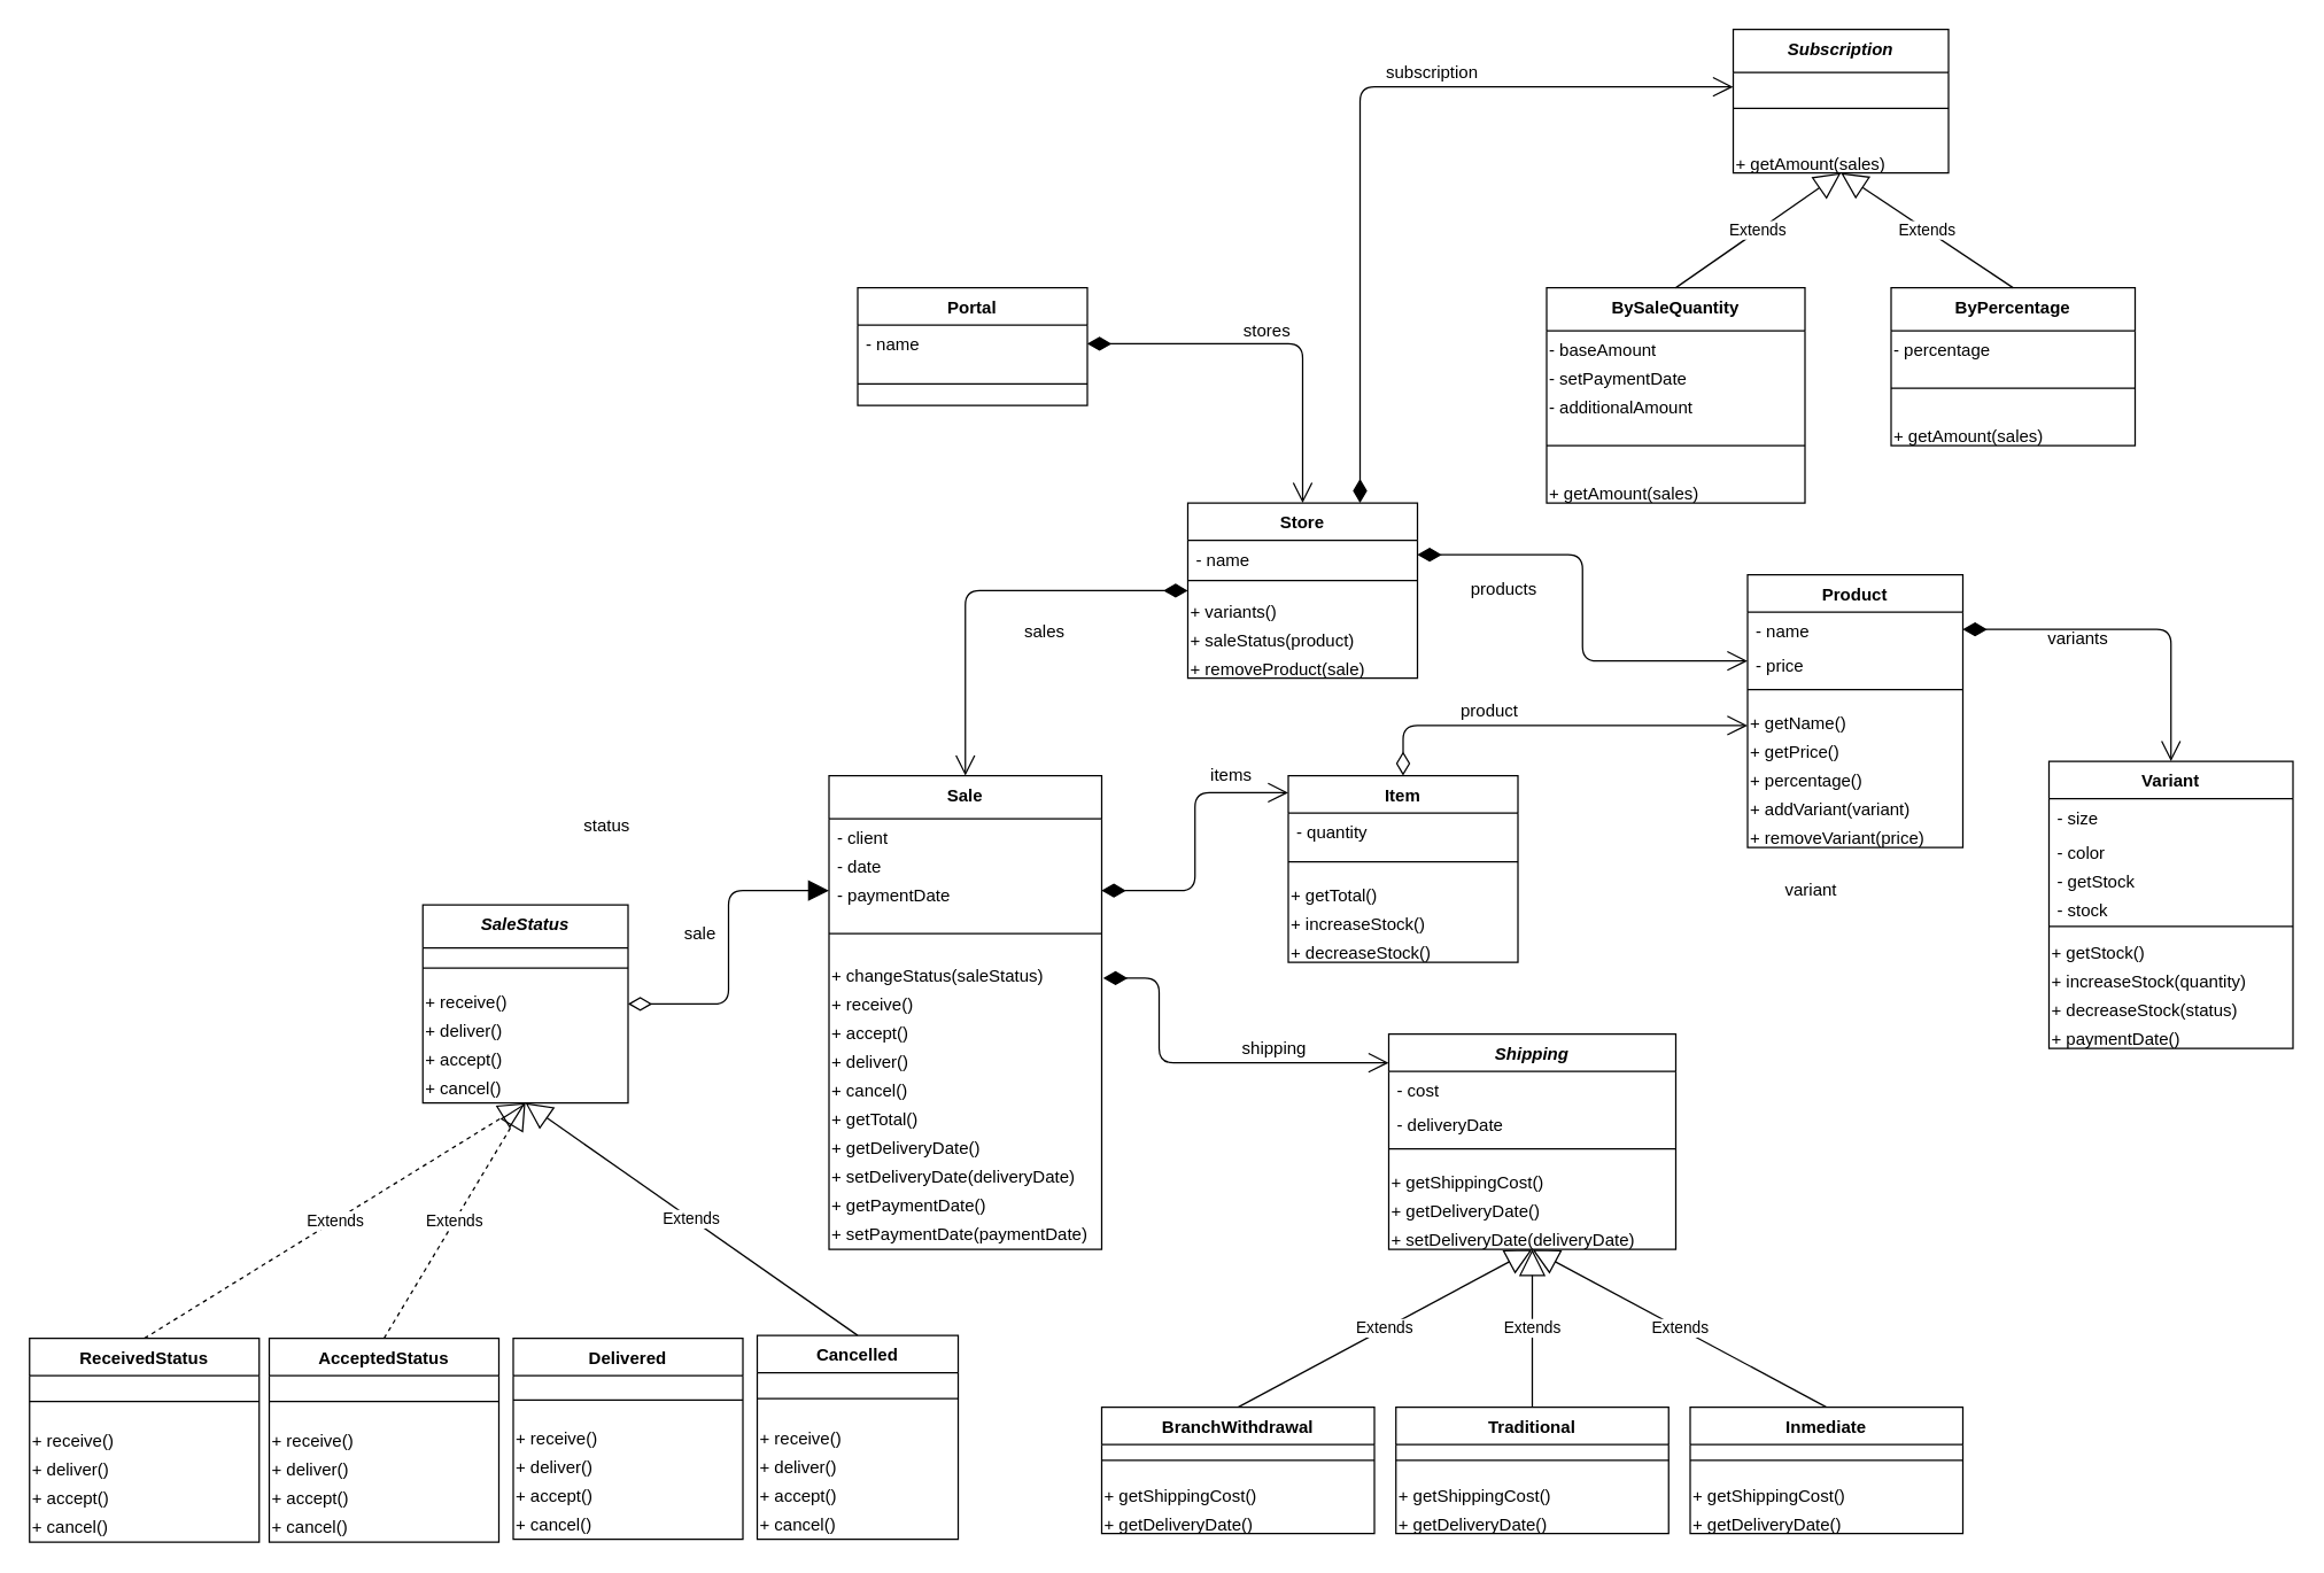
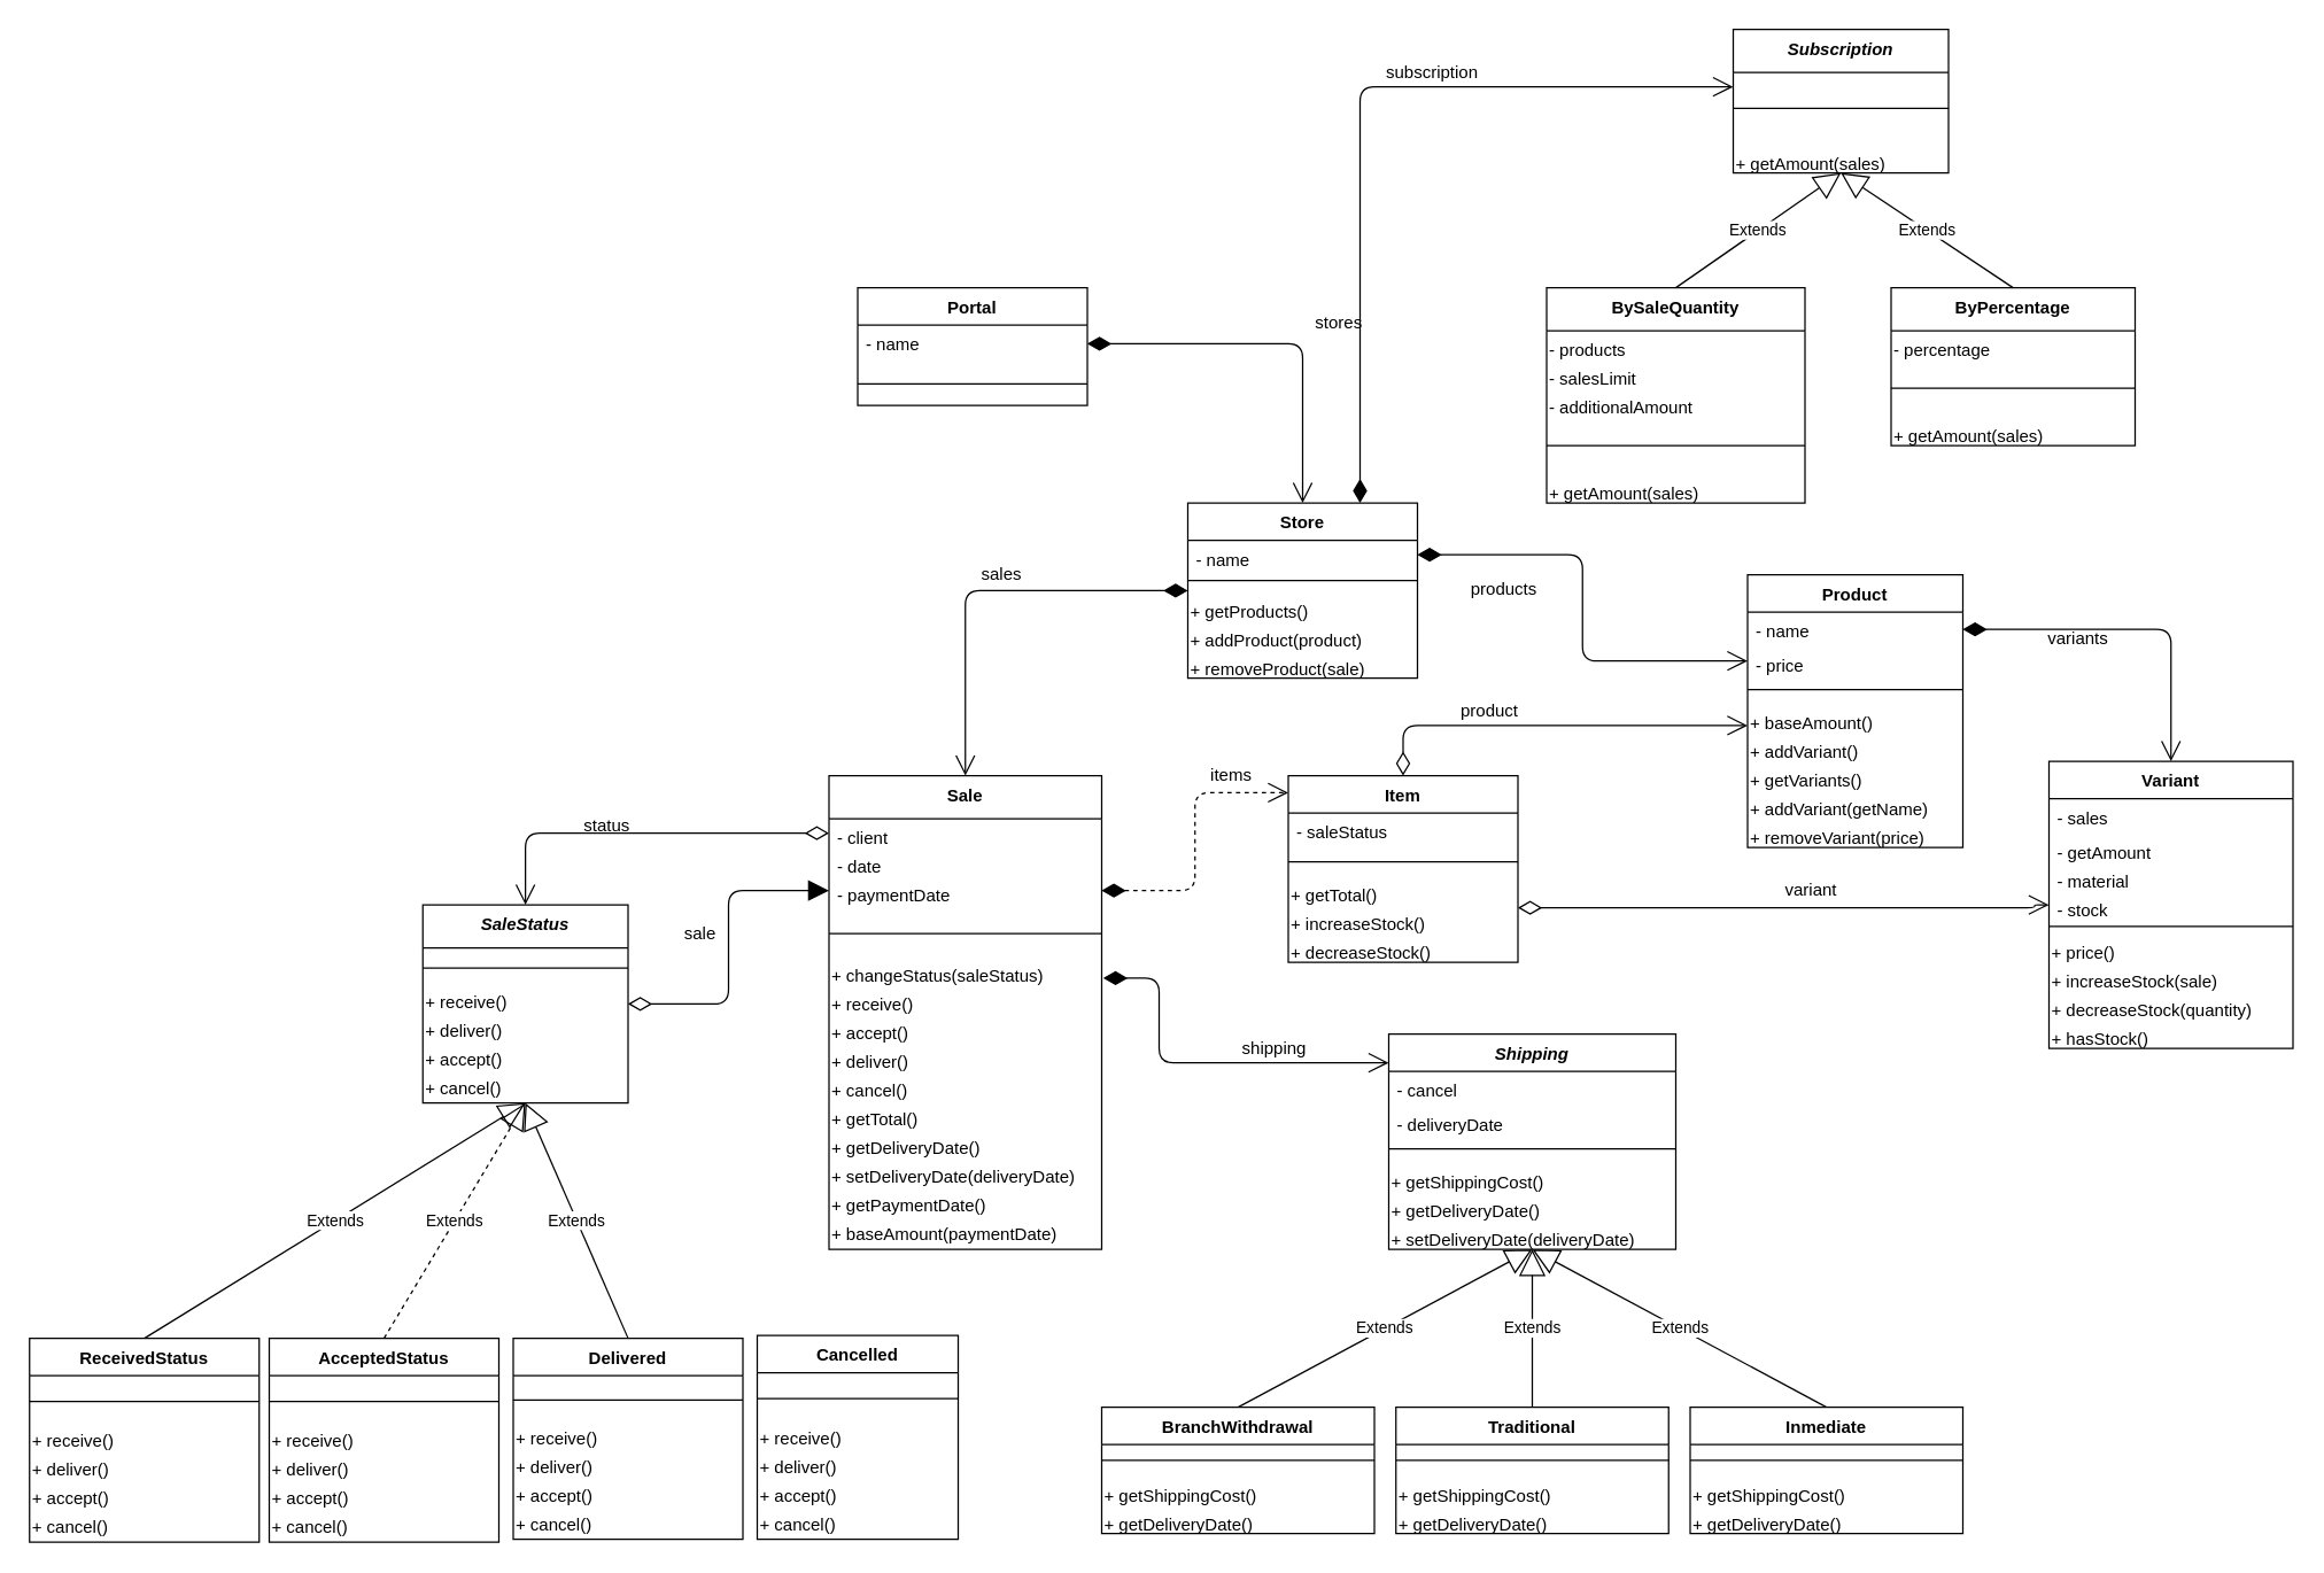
- <mxCell id="118" value="stores" style="text;html=1;align=center;verticalAlign=middle;resizable=0;points=[];autosize=1;strokeColor=none;" parent="1" vertex="1"><mxGeometry x="857" y="220" width="50" height="20" as="geometry" /></mxCell>
+ <mxCell id="118" value="stores" style="text;html=1;align=center;verticalAlign=middle;resizable=0;points=[];autosize=1;strokeColor=none;" parent="1" vertex="1"><mxGeometry x="907" y="215" width="50" height="20" as="geometry" /></mxCell>
- <mxCell id="67" value="- baseAmount" style="text;html=1;align=left;verticalAlign=top;resizable=0;points=[];autosize=1;strokeColor=none;" parent="66" vertex="1"><mxGeometry y="30" width="180" height="20" as="geometry" /></mxCell>
+ <mxCell id="67" value="- products" style="text;html=1;align=left;verticalAlign=top;resizable=0;points=[];autosize=1;strokeColor=none;" parent="66" vertex="1"><mxGeometry y="30" width="180" height="20" as="geometry" /></mxCell>
- <mxCell id="68" value="- setPaymentDate" style="text;html=1;align=left;verticalAlign=top;resizable=0;points=[];autosize=1;strokeColor=none;" parent="66" vertex="1"><mxGeometry y="50" width="180" height="20" as="geometry" /></mxCell>
+ <mxCell id="68" value="- salesLimit" style="text;html=1;align=left;verticalAlign=top;resizable=0;points=[];autosize=1;strokeColor=none;" parent="66" vertex="1"><mxGeometry y="50" width="180" height="20" as="geometry" /></mxCell>
- <mxCell id="109" value="+ variants()" style="text;html=1;align=left;verticalAlign=top;resizable=0;points=[];autosize=1;strokeColor=none;" vertex="1" parent="106"><mxGeometry y="62" width="160" height="20" as="geometry" /></mxCell>
+ <mxCell id="109" value="+ getProducts()" style="text;html=1;align=left;verticalAlign=top;resizable=0;points=[];autosize=1;strokeColor=none;" vertex="1" parent="106"><mxGeometry y="62" width="160" height="20" as="geometry" /></mxCell>
- <mxCell id="119" value="sales" style="text;html=1;align=center;verticalAlign=middle;resizable=0;points=[];autosize=1;strokeColor=none;" parent="1" vertex="1"><mxGeometry x="707" y="430" width="40" height="20" as="geometry" /></mxCell>
+ <mxCell id="119" value="sales" style="text;html=1;align=center;verticalAlign=middle;resizable=0;points=[];autosize=1;strokeColor=none;" parent="1" vertex="1"><mxGeometry x="677" y="390" width="40" height="20" as="geometry" /></mxCell>
- <mxCell id="110" value="+ saleStatus(product)" style="text;html=1;align=left;verticalAlign=top;resizable=0;points=[];autosize=1;strokeColor=none;" vertex="1" parent="106"><mxGeometry y="82" width="160" height="20" as="geometry" /></mxCell>
+ <mxCell id="110" value="+ addProduct(product)" style="text;html=1;align=left;verticalAlign=top;resizable=0;points=[];autosize=1;strokeColor=none;" vertex="1" parent="106"><mxGeometry y="82" width="160" height="20" as="geometry" /></mxCell>
- <mxCell id="6" value="&lt;span&gt;+ getName()&lt;/span&gt;" style="text;html=1;align=left;verticalAlign=top;resizable=0;points=[];autosize=1;strokeColor=none;" parent="2" vertex="1"><mxGeometry y="90" width="150" height="20" as="geometry" /></mxCell>
+ <mxCell id="6" value="&lt;span&gt;+ baseAmount()&lt;/span&gt;" style="text;html=1;align=left;verticalAlign=top;resizable=0;points=[];autosize=1;strokeColor=none;" parent="2" vertex="1"><mxGeometry y="90" width="150" height="20" as="geometry" /></mxCell>
- <mxCell id="7" value="&lt;span&gt;+ getPrice()&lt;/span&gt;" style="text;html=1;align=left;verticalAlign=top;resizable=0;points=[];autosize=1;strokeColor=none;" vertex="1" parent="2"><mxGeometry y="110" width="150" height="20" as="geometry" /></mxCell>
+ <mxCell id="7" value="&lt;span&gt;+ addVariant()&lt;/span&gt;" style="text;html=1;align=left;verticalAlign=top;resizable=0;points=[];autosize=1;strokeColor=none;" vertex="1" parent="2"><mxGeometry y="110" width="150" height="20" as="geometry" /></mxCell>
- <mxCell id="8" value="&lt;span&gt;+ percentage()&lt;/span&gt;" style="text;html=1;align=left;verticalAlign=top;resizable=0;points=[];autosize=1;strokeColor=none;" vertex="1" parent="2"><mxGeometry y="130" width="150" height="20" as="geometry" /></mxCell>
+ <mxCell id="8" value="&lt;span&gt;+ getVariants()&lt;/span&gt;" style="text;html=1;align=left;verticalAlign=top;resizable=0;points=[];autosize=1;strokeColor=none;" vertex="1" parent="2"><mxGeometry y="130" width="150" height="20" as="geometry" /></mxCell>
- <mxCell id="9" value="&lt;span&gt;+ addVariant(variant)&lt;/span&gt;" style="text;html=1;align=left;verticalAlign=top;resizable=0;points=[];autosize=1;strokeColor=none;" vertex="1" parent="2"><mxGeometry y="150" width="150" height="20" as="geometry" /></mxCell>
+ <mxCell id="9" value="&lt;span&gt;+ addVariant(getName)&lt;/span&gt;" style="text;html=1;align=left;verticalAlign=top;resizable=0;points=[];autosize=1;strokeColor=none;" vertex="1" parent="2"><mxGeometry y="150" width="150" height="20" as="geometry" /></mxCell>
- <mxCell id="12" value="- size" style="text;strokeColor=none;fillColor=none;align=left;verticalAlign=top;spacingLeft=4;spacingRight=4;overflow=hidden;rotatable=0;points=[[0,0.5],[1,0.5]];portConstraint=eastwest;" parent="11" vertex="1"><mxGeometry y="26" width="170" height="24" as="geometry" /></mxCell>
+ <mxCell id="12" value="- sales" style="text;strokeColor=none;fillColor=none;align=left;verticalAlign=top;spacingLeft=4;spacingRight=4;overflow=hidden;rotatable=0;points=[[0,0.5],[1,0.5]];portConstraint=eastwest;" parent="11" vertex="1"><mxGeometry y="26" width="170" height="24" as="geometry" /></mxCell>
- <mxCell id="122" value="" style="endArrow=open;html=1;endSize=12;startArrow=diamondThin;startSize=14;startFill=1;edgeStyle=orthogonalEdgeStyle;align=left;verticalAlign=bottom;exitX=1;exitY=0.5;exitDx=0;exitDy=0;entryX=0;entryY=0.091;entryDx=0;entryDy=0;entryPerimeter=0;" parent="1" source="24" target="36" edge="1"><mxGeometry x="-0.84" y="50" relative="1" as="geometry"><mxPoint x="757" y="520" as="sourcePoint" /><mxPoint x="917" y="520" as="targetPoint" /><mxPoint as="offset" /></mxGeometry></mxCell>
+ <mxCell id="122" value="" style="endArrow=open;html=1;endSize=12;startArrow=diamondThin;startSize=14;startFill=1;edgeStyle=orthogonalEdgeStyle;align=left;verticalAlign=bottom;exitX=1;exitY=0.5;exitDx=0;exitDy=0;entryX=0;entryY=0.091;entryDx=0;entryDy=0;entryPerimeter=0;dashed=1;" parent="1" source="24" target="36" edge="1"><mxGeometry x="-0.84" y="50" relative="1" as="geometry"><mxPoint x="757" y="520" as="sourcePoint" /><mxPoint x="917" y="520" as="targetPoint" /><mxPoint as="offset" /></mxGeometry></mxCell>
- <mxCell id="37" value="- quantity" style="text;strokeColor=none;fillColor=none;align=left;verticalAlign=top;spacingLeft=4;spacingRight=4;overflow=hidden;rotatable=0;points=[[0,0.5],[1,0.5]];portConstraint=eastwest;" parent="36" vertex="1"><mxGeometry y="26" width="160" height="24" as="geometry" /></mxCell>
+ <mxCell id="37" value="- saleStatus" style="text;strokeColor=none;fillColor=none;align=left;verticalAlign=top;spacingLeft=4;spacingRight=4;overflow=hidden;rotatable=0;points=[[0,0.5],[1,0.5]];portConstraint=eastwest;" parent="36" vertex="1"><mxGeometry y="26" width="160" height="24" as="geometry" /></mxCell>
+ <mxCell id="129" value="" style="endArrow=open;html=1;endSize=12;startArrow=diamondThin;startSize=14;startFill=0;edgeStyle=orthogonalEdgeStyle;align=left;verticalAlign=bottom;exitX=0;exitY=0.5;exitDx=0;exitDy=0;entryX=0.5;entryY=0;entryDx=0;entryDy=0;" parent="1" source="22" target="53" edge="1"><mxGeometry x="-0.654" y="84" relative="1" as="geometry"><mxPoint x="557" y="680" as="sourcePoint" /><mxPoint x="717" y="680" as="targetPoint" /><mxPoint as="offset" /></mxGeometry></mxCell>
- <mxCell id="13" value="- color" style="text;strokeColor=none;fillColor=none;align=left;verticalAlign=top;spacingLeft=4;spacingRight=4;overflow=hidden;rotatable=0;points=[[0,0.5],[1,0.5]];portConstraint=eastwest;" parent="11" vertex="1"><mxGeometry y="50" width="170" height="20" as="geometry" /></mxCell>
+ <mxCell id="13" value="- getAmount" style="text;strokeColor=none;fillColor=none;align=left;verticalAlign=top;spacingLeft=4;spacingRight=4;overflow=hidden;rotatable=0;points=[[0,0.5],[1,0.5]];portConstraint=eastwest;" parent="11" vertex="1"><mxGeometry y="50" width="170" height="20" as="geometry" /></mxCell>
- <mxCell id="14" value="- getStock" style="text;strokeColor=none;fillColor=none;align=left;verticalAlign=top;spacingLeft=4;spacingRight=4;overflow=hidden;rotatable=0;points=[[0,0.5],[1,0.5]];portConstraint=eastwest;" parent="11" vertex="1"><mxGeometry y="70" width="170" height="20" as="geometry" /></mxCell>
+ <mxCell id="14" value="- material" style="text;strokeColor=none;fillColor=none;align=left;verticalAlign=top;spacingLeft=4;spacingRight=4;overflow=hidden;rotatable=0;points=[[0,0.5],[1,0.5]];portConstraint=eastwest;" parent="11" vertex="1"><mxGeometry y="70" width="170" height="20" as="geometry" /></mxCell>
+ <mxCell id="115" value="" style="endArrow=open;html=1;endSize=12;startArrow=diamondThin;startSize=14;startFill=0;edgeStyle=orthogonalEdgeStyle;align=left;verticalAlign=bottom;entryX=0;entryY=0.5;entryDx=0;entryDy=0;" parent="1" source="36" target="15" edge="1"><mxGeometry x="-0.893" y="15" relative="1" as="geometry"><mxPoint x="1127" y="530" as="sourcePoint" /><mxPoint x="1287" y="530" as="targetPoint" /><mxPoint as="offset" /><Array as="points"><mxPoint x="1417" y="632" /></Array></mxGeometry></mxCell>
- <mxCell id="17" value="+ getStock()" style="text;html=1;align=left;verticalAlign=top;resizable=0;points=[];autosize=1;strokeColor=none;" parent="11" vertex="1"><mxGeometry y="120" width="170" height="20" as="geometry" /></mxCell>
+ <mxCell id="17" value="+ price()" style="text;html=1;align=left;verticalAlign=top;resizable=0;points=[];autosize=1;strokeColor=none;" parent="11" vertex="1"><mxGeometry y="120" width="170" height="20" as="geometry" /></mxCell>
- <mxCell id="18" value="+ increaseStock(quantity)" style="text;html=1;align=left;verticalAlign=top;resizable=0;points=[];autosize=1;strokeColor=none;" parent="11" vertex="1"><mxGeometry y="140" width="170" height="20" as="geometry" /></mxCell>
+ <mxCell id="18" value="+ increaseStock(sale)" style="text;html=1;align=left;verticalAlign=top;resizable=0;points=[];autosize=1;strokeColor=none;" parent="11" vertex="1"><mxGeometry y="140" width="170" height="20" as="geometry" /></mxCell>
- <mxCell id="19" value="+ decreaseStock(status)" style="text;html=1;align=left;verticalAlign=top;resizable=0;points=[];autosize=1;strokeColor=none;" parent="11" vertex="1"><mxGeometry y="160" width="170" height="20" as="geometry" /></mxCell>
+ <mxCell id="19" value="+ decreaseStock(quantity)" style="text;html=1;align=left;verticalAlign=top;resizable=0;points=[];autosize=1;strokeColor=none;" parent="11" vertex="1"><mxGeometry y="160" width="170" height="20" as="geometry" /></mxCell>
- <mxCell id="20" value="+ paymentDate()" style="text;html=1;align=left;verticalAlign=top;resizable=0;points=[];autosize=1;strokeColor=none;" parent="11" vertex="1"><mxGeometry y="180" width="170" height="20" as="geometry" /></mxCell>
+ <mxCell id="20" value="+ hasStock()" style="text;html=1;align=left;verticalAlign=top;resizable=0;points=[];autosize=1;strokeColor=none;" parent="11" vertex="1"><mxGeometry y="180" width="170" height="20" as="geometry" /></mxCell>
- <mxCell id="44" value="- cost" style="text;strokeColor=none;fillColor=none;align=left;verticalAlign=top;spacingLeft=4;spacingRight=4;overflow=hidden;rotatable=0;points=[[0,0.5],[1,0.5]];portConstraint=eastwest;" parent="43" vertex="1"><mxGeometry y="26" width="200" height="24" as="geometry" /></mxCell>
+ <mxCell id="44" value="- cancel" style="text;strokeColor=none;fillColor=none;align=left;verticalAlign=top;spacingLeft=4;spacingRight=4;overflow=hidden;rotatable=0;points=[[0,0.5],[1,0.5]];portConstraint=eastwest;" parent="43" vertex="1"><mxGeometry y="26" width="200" height="24" as="geometry" /></mxCell>
- <mxCell id="62" value="Extends" style="endArrow=block;endSize=16;endFill=0;html=1;exitX=0.5;exitY=0;exitDx=0;exitDy=0;entryX=0.5;entryY=1;entryDx=0;entryDy=0;" parent="1" source="100" target="53" edge="1"><mxGeometry width="160" relative="1" as="geometry"><mxPoint x="587" y="930" as="sourcePoint" /><mxPoint x="677" y="690" as="targetPoint" /></mxGeometry></mxCell>
+ <mxCell id="61" value="Extends" style="endArrow=block;endSize=16;endFill=0;html=1;exitX=0.5;exitY=0;exitDx=0;exitDy=0;entryX=0.5;entryY=1;entryDx=0;entryDy=0;" parent="1" source="94" target="53" edge="1"><mxGeometry width="160" relative="1" as="geometry"><mxPoint x="427" y="930" as="sourcePoint" /><mxPoint x="557" y="710" as="targetPoint" /></mxGeometry></mxCell>
- <mxCell id="35" value="+ setPaymentDate(paymentDate)" style="text;html=1;align=left;verticalAlign=middle;resizable=0;points=[];autosize=1;strokeColor=none;" parent="21" vertex="1"><mxGeometry y="310" width="190" height="20" as="geometry" /></mxCell>
+ <mxCell id="35" value="+ baseAmount(paymentDate)" style="text;html=1;align=left;verticalAlign=middle;resizable=0;points=[];autosize=1;strokeColor=none;" parent="21" vertex="1"><mxGeometry y="310" width="190" height="20" as="geometry" /></mxCell>
- <mxCell id="59" value="Extends" style="endArrow=block;endSize=16;endFill=0;html=1;exitX=0.5;exitY=0;exitDx=0;exitDy=0;entryX=0.5;entryY=1;entryDx=0;entryDy=0;dashed=1;" parent="1" source="82" target="53" edge="1"><mxGeometry width="160" relative="1" as="geometry"><mxPoint x="90" y="930" as="sourcePoint" /><mxPoint x="437" y="670" as="targetPoint" /></mxGeometry></mxCell>
+ <mxCell id="59" value="Extends" style="endArrow=block;endSize=16;endFill=0;html=1;exitX=0.5;exitY=0;exitDx=0;exitDy=0;entryX=0.5;entryY=1;entryDx=0;entryDy=0;" parent="1" source="82" target="53" edge="1"><mxGeometry width="160" relative="1" as="geometry"><mxPoint x="90" y="930" as="sourcePoint" /><mxPoint x="437" y="670" as="targetPoint" /></mxGeometry></mxCell>
